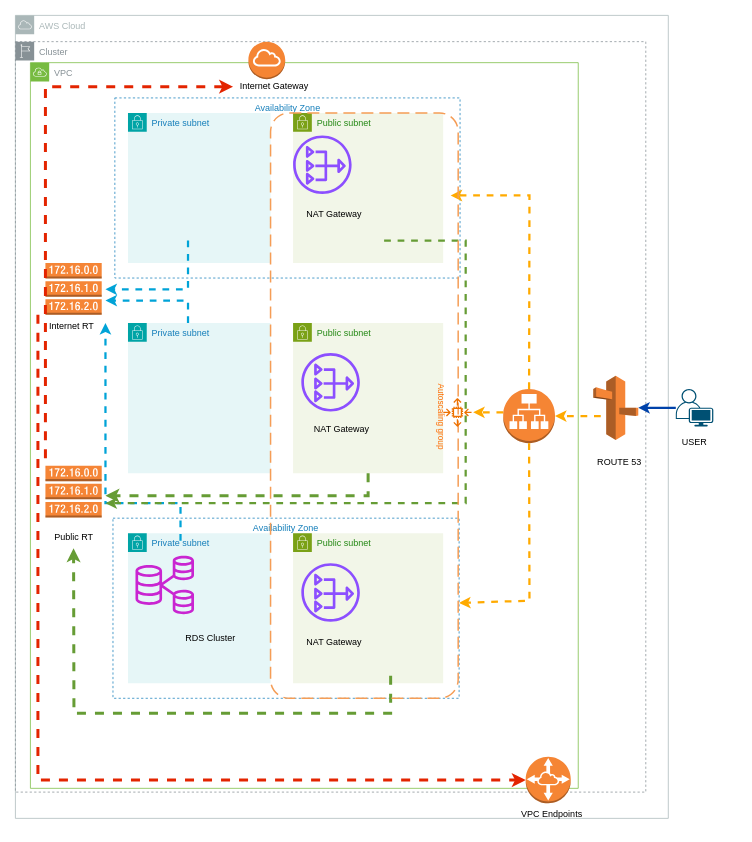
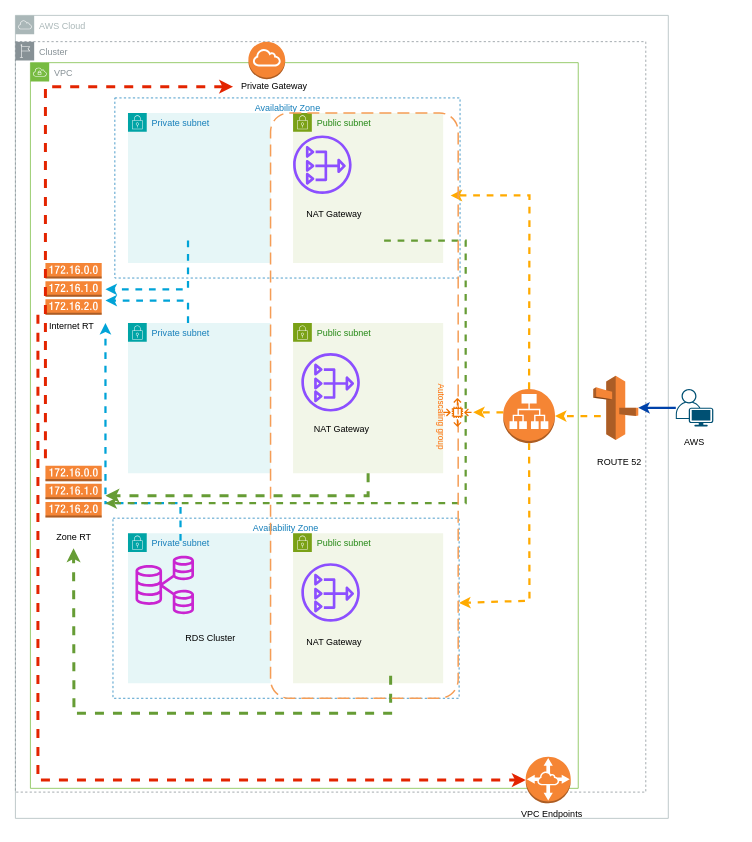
- <mxCell id="6" value="Internet Gateway" style="text;html=1;align=center;verticalAlign=middle;whiteSpace=wrap;rounded=0;" parent="1" vertex="1"><mxGeometry x="310" y="100" width="110" height="30" as="geometry" /></mxCell>
+ <mxCell id="6" value="Private Gateway" style="text;html=1;align=center;verticalAlign=middle;whiteSpace=wrap;rounded=0;" parent="1" vertex="1"><mxGeometry x="310" y="100" width="110" height="30" as="geometry" /></mxCell>
- <mxCell id="32" value="USER" style="text;html=1;align=center;verticalAlign=middle;whiteSpace=wrap;rounded=0;" parent="1" vertex="1"><mxGeometry x="870" y="573.5" width="110" height="30" as="geometry" /></mxCell>
+ <mxCell id="32" value="AWS" style="text;html=1;align=center;verticalAlign=middle;whiteSpace=wrap;rounded=0;" parent="1" vertex="1"><mxGeometry x="870" y="573.5" width="110" height="30" as="geometry" /></mxCell>
- <mxCell id="34" value="ROUTE 53" style="text;html=1;align=center;verticalAlign=middle;whiteSpace=wrap;rounded=0;" vertex="1" parent="1"><mxGeometry x="770.25" y="600" width="110" height="30" as="geometry" /></mxCell>
+ <mxCell id="34" value="ROUTE 52" style="text;html=1;align=center;verticalAlign=middle;whiteSpace=wrap;rounded=0;" vertex="1" parent="1"><mxGeometry x="770.25" y="600" width="110" height="30" as="geometry" /></mxCell>
- <mxCell id="13" value="Public RT" style="text;html=1;align=center;verticalAlign=middle;whiteSpace=wrap;rounded=0;" parent="1" vertex="1"><mxGeometry x="42.5" y="700" width="110" height="30" as="geometry" /></mxCell>
+ <mxCell id="13" value="Zone RT" style="text;html=1;align=center;verticalAlign=middle;whiteSpace=wrap;rounded=0;" parent="1" vertex="1"><mxGeometry x="42.5" y="700" width="110" height="30" as="geometry" /></mxCell>
